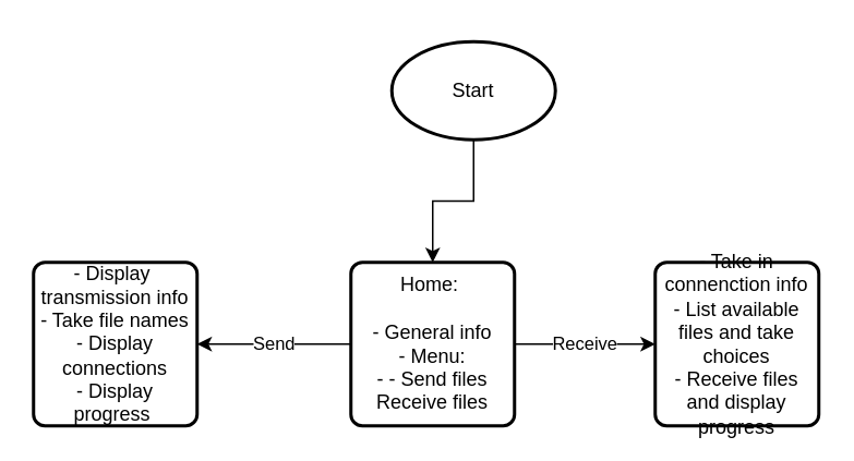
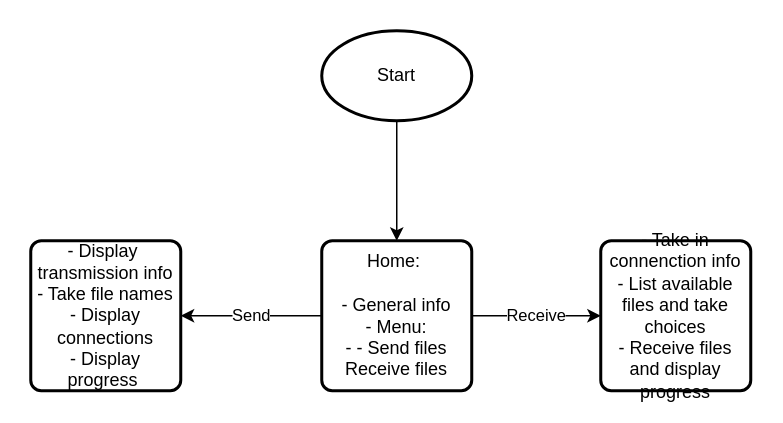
- <mxCell id="3" value="Start" style="strokeWidth=2;html=1;shape=mxgraph.flowchart.start_1;whiteSpace=wrap;" parent="1" vertex="1"><mxGeometry x="239" y="25" width="100" height="60" as="geometry" /></mxCell>
+ <mxCell id="3" value="Start" style="strokeWidth=2;html=1;shape=mxgraph.flowchart.start_1;whiteSpace=wrap;" parent="1" vertex="1"><mxGeometry x="214" y="20" width="100" height="60" as="geometry" /></mxCell>
